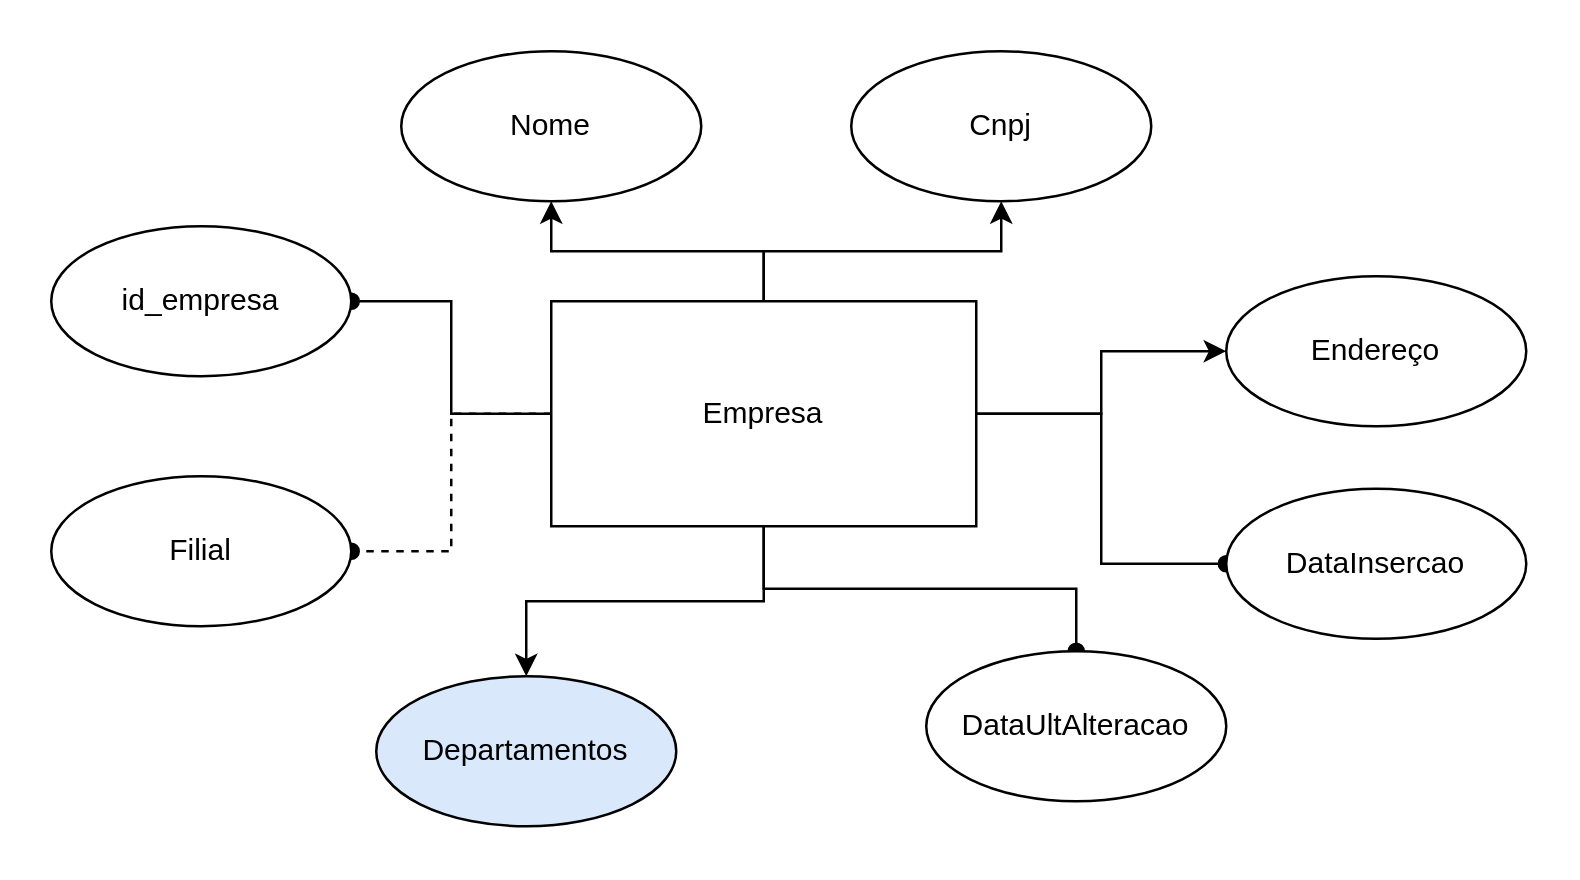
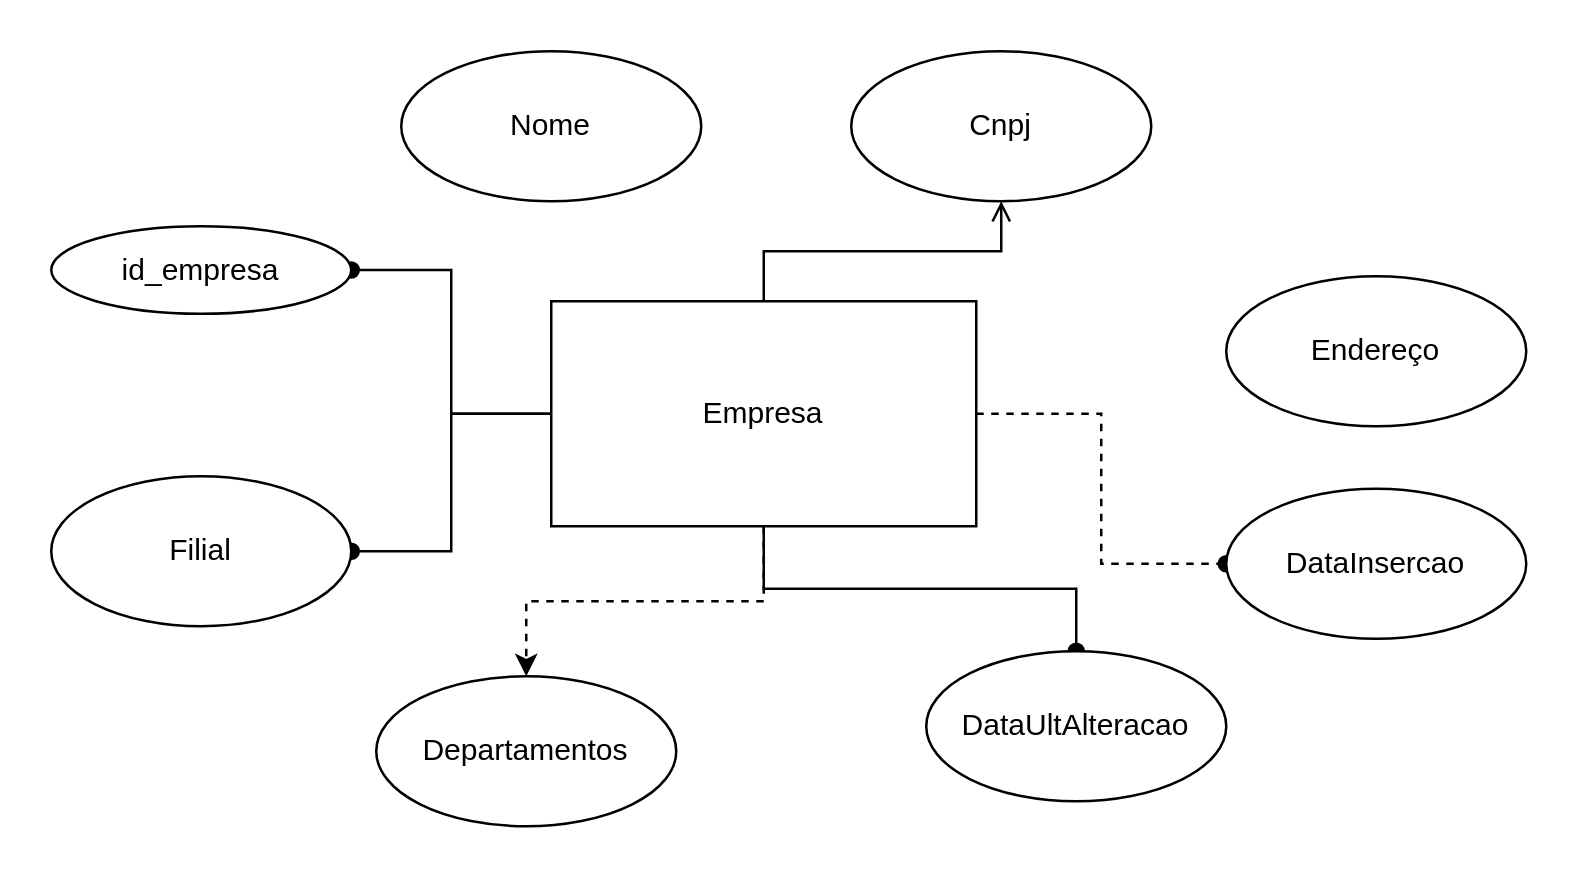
- <mxCell id="3" value="" style="edgeStyle=orthogonalEdgeStyle;rounded=0;orthogonalLoop=1;jettySize=auto;html=1;" parent="1" source="10" target="12" edge="1"><mxGeometry relative="1" as="geometry" /></mxCell>
+ <mxCell id="3" value="" style="edgeStyle=orthogonalEdgeStyle;rounded=0;orthogonalLoop=1;jettySize=auto;html=1;endArrow=open;" parent="1" source="10" target="12" edge="1"><mxGeometry relative="1" as="geometry" /></mxCell>
- <mxCell id="2" value="" style="edgeStyle=orthogonalEdgeStyle;rounded=0;orthogonalLoop=1;jettySize=auto;html=1;" parent="1" source="10" target="11" edge="1"><mxGeometry relative="1" as="geometry" /></mxCell>
- <mxCell id="14" value="id_empresa" style="ellipse;whiteSpace=wrap;html=1;" parent="1" vertex="1"><mxGeometry x="20" y="90" width="120" height="60" as="geometry" /></mxCell>
+ <mxCell id="14" value="id_empresa" style="ellipse;whiteSpace=wrap;html=1;" parent="1" vertex="1"><mxGeometry x="20" y="90" width="120" height="35" as="geometry" /></mxCell>
- <mxCell id="4" value="" style="edgeStyle=orthogonalEdgeStyle;rounded=0;orthogonalLoop=1;jettySize=auto;html=1;" parent="1" source="10" target="13" edge="1"><mxGeometry relative="1" as="geometry" /></mxCell>
- <mxCell id="9" value="" style="edgeStyle=orthogonalEdgeStyle;rounded=0;orthogonalLoop=1;jettySize=auto;html=1;endArrow=oval;endFill=1;dashed=1;" parent="1" source="10" target="18" edge="1"><mxGeometry relative="1" as="geometry" /></mxCell>
+ <mxCell id="9" value="" style="edgeStyle=orthogonalEdgeStyle;rounded=0;orthogonalLoop=1;jettySize=auto;html=1;endArrow=oval;endFill=1;" parent="1" source="10" target="18" edge="1"><mxGeometry relative="1" as="geometry" /></mxCell>
- <mxCell id="8" value="" style="edgeStyle=orthogonalEdgeStyle;rounded=0;orthogonalLoop=1;jettySize=auto;html=1;endArrow=oval;endFill=1;" parent="1" source="10" target="17" edge="1"><mxGeometry relative="1" as="geometry" /></mxCell>
+ <mxCell id="8" value="" style="edgeStyle=orthogonalEdgeStyle;rounded=0;orthogonalLoop=1;jettySize=auto;html=1;endArrow=oval;endFill=1;dashed=1;" parent="1" source="10" target="17" edge="1"><mxGeometry relative="1" as="geometry" /></mxCell>
- <mxCell id="6" value="" style="edgeStyle=orthogonalEdgeStyle;rounded=0;orthogonalLoop=1;jettySize=auto;html=1;" parent="1" source="10" target="15" edge="1"><mxGeometry relative="1" as="geometry" /></mxCell>
+ <mxCell id="6" value="" style="edgeStyle=orthogonalEdgeStyle;rounded=0;orthogonalLoop=1;jettySize=auto;html=1;dashed=1;" parent="1" source="10" target="15" edge="1"><mxGeometry relative="1" as="geometry" /></mxCell>
- <mxCell id="15" value="Departamentos" style="ellipse;whiteSpace=wrap;html=1;fillColor=#dae8fc;" parent="1" vertex="1"><mxGeometry x="150" y="270" width="120" height="60" as="geometry" /></mxCell>
+ <mxCell id="15" value="Departamentos" style="ellipse;whiteSpace=wrap;html=1;" parent="1" vertex="1"><mxGeometry x="150" y="270" width="120" height="60" as="geometry" /></mxCell>
